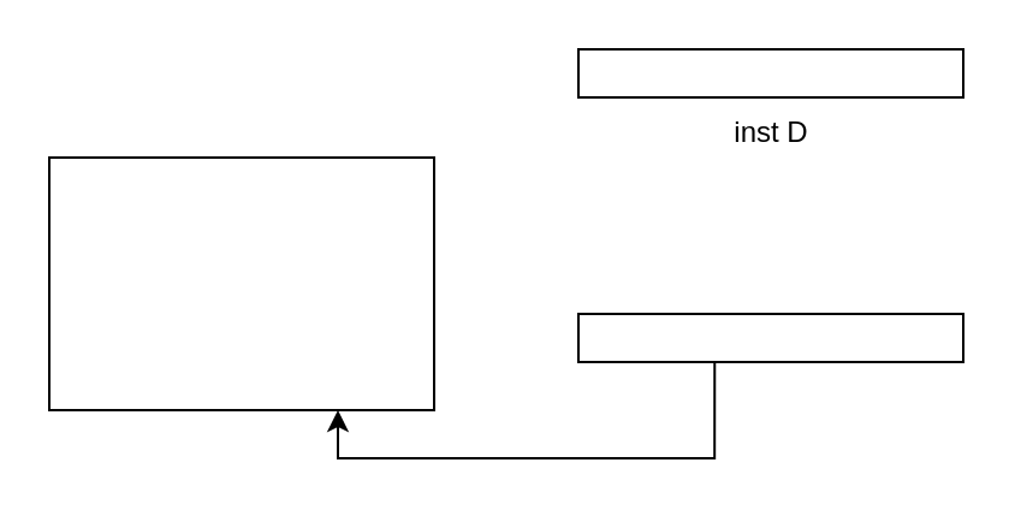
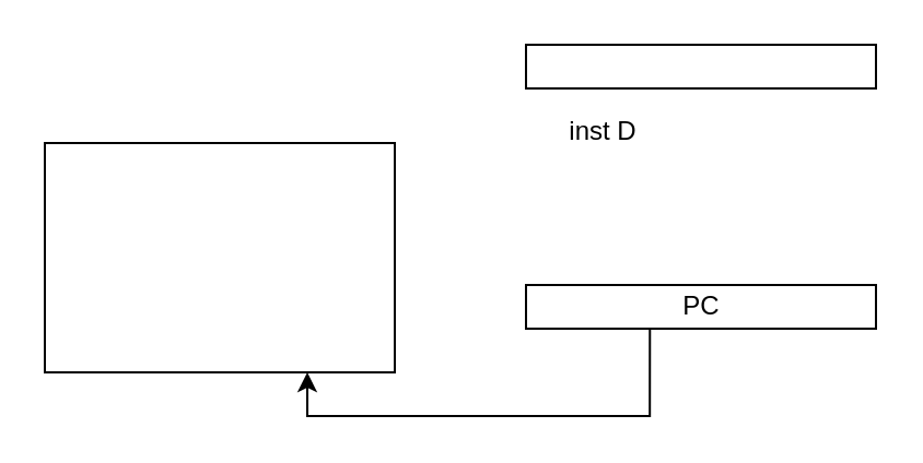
- <mxCell id="7" value="inst D" style="text;html=1;resizable=0;autosize=1;align=center;verticalAlign=middle;points=[];fillColor=none;strokeColor=none;rounded=0;" vertex="1" parent="1"><mxGeometry x="295" y="45" width="50" height="20" as="geometry" /></mxCell>
+ <mxCell id="7" value="inst D" style="text;html=1;resizable=0;autosize=1;align=center;verticalAlign=middle;points=[];fillColor=none;strokeColor=none;rounded=0;" vertex="1" parent="1"><mxGeometry x="250" y="50" width="50" height="20" as="geometry" /></mxCell>
+ <mxCell id="5" value="PC" style="text;html=1;resizable=0;autosize=1;align=center;verticalAlign=middle;points=[];fillColor=none;strokeColor=none;rounded=0;" vertex="1" parent="1"><mxGeometry x="305" y="130" width="30" height="20" as="geometry" /></mxCell>
